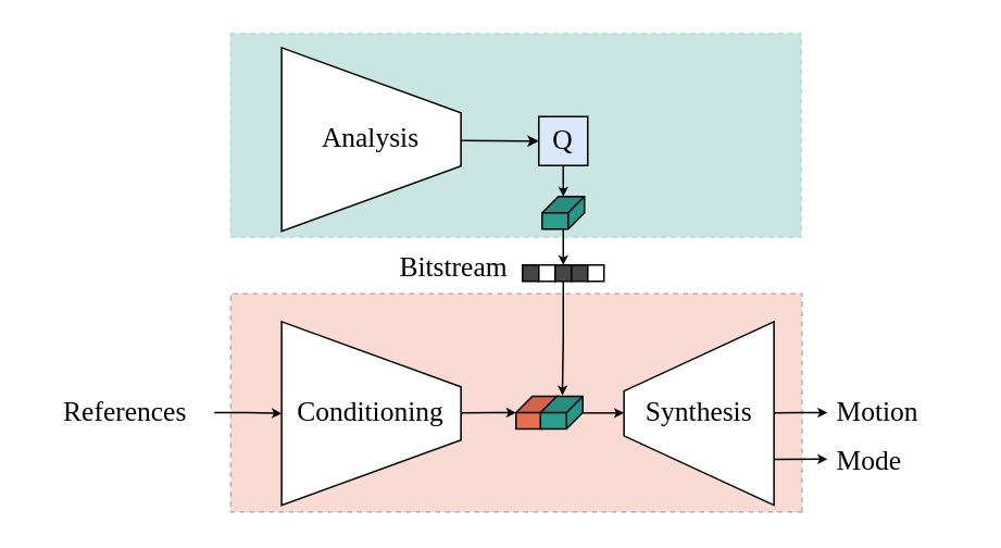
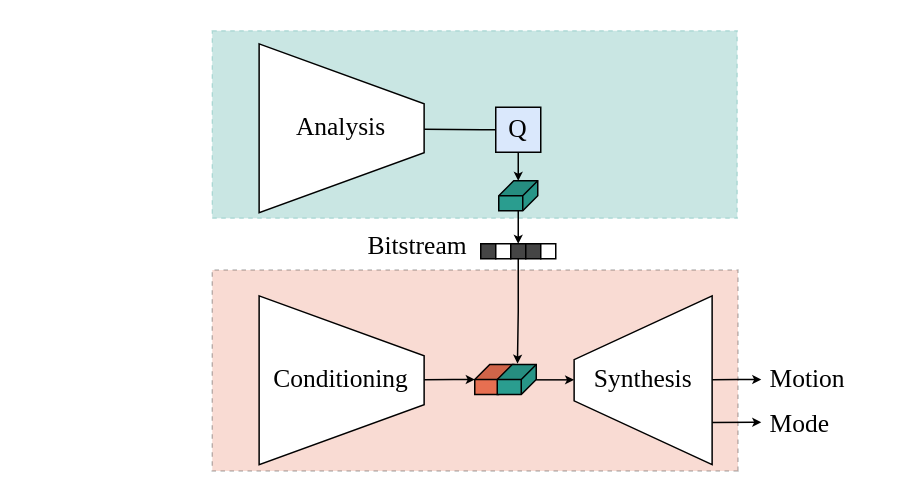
- <mxCell id="7" style="edgeStyle=orthogonalEdgeStyle;rounded=0;orthogonalLoop=1;jettySize=auto;html=1;entryX=0;entryY=0.5;entryDx=0;entryDy=0;fontSize=17;strokeWidth=1;endSize=4;fontStyle=0" parent="1" source="8" target="13" edge="1"><mxGeometry relative="1" as="geometry"><Array as="points"><mxPoint x="321" y="86" /></Array></mxGeometry></mxCell>
+ <mxCell id="7" style="edgeStyle=orthogonalEdgeStyle;rounded=0;orthogonalLoop=1;jettySize=auto;html=1;entryX=0;entryY=0.5;entryDx=0;entryDy=0;fontSize=17;strokeWidth=1;endSize=4;fontStyle=0;endArrow=none;" parent="1" source="8" target="13" edge="1"><mxGeometry relative="1" as="geometry"><Array as="points"><mxPoint x="321" y="86" /></Array></mxGeometry></mxCell>
- <mxCell id="26" value="References" style="text;html=1;strokeColor=none;fillColor=none;align=center;verticalAlign=middle;whiteSpace=wrap;rounded=0;fontFamily=Raleway;fontSize=17;strokeWidth=1;fontStyle=0" parent="1" vertex="1"><mxGeometry x="20.5" y="242.5" width="110.5" height="20" as="geometry" /></mxCell>
- <mxCell id="25" style="edgeStyle=orthogonalEdgeStyle;rounded=0;orthogonalLoop=1;jettySize=auto;html=1;entryX=0.5;entryY=1;entryDx=0;entryDy=0;endSize=3;strokeWidth=1;fontStyle=0" parent="1" source="26" target="5" edge="1"><mxGeometry relative="1" as="geometry" /></mxCell>
